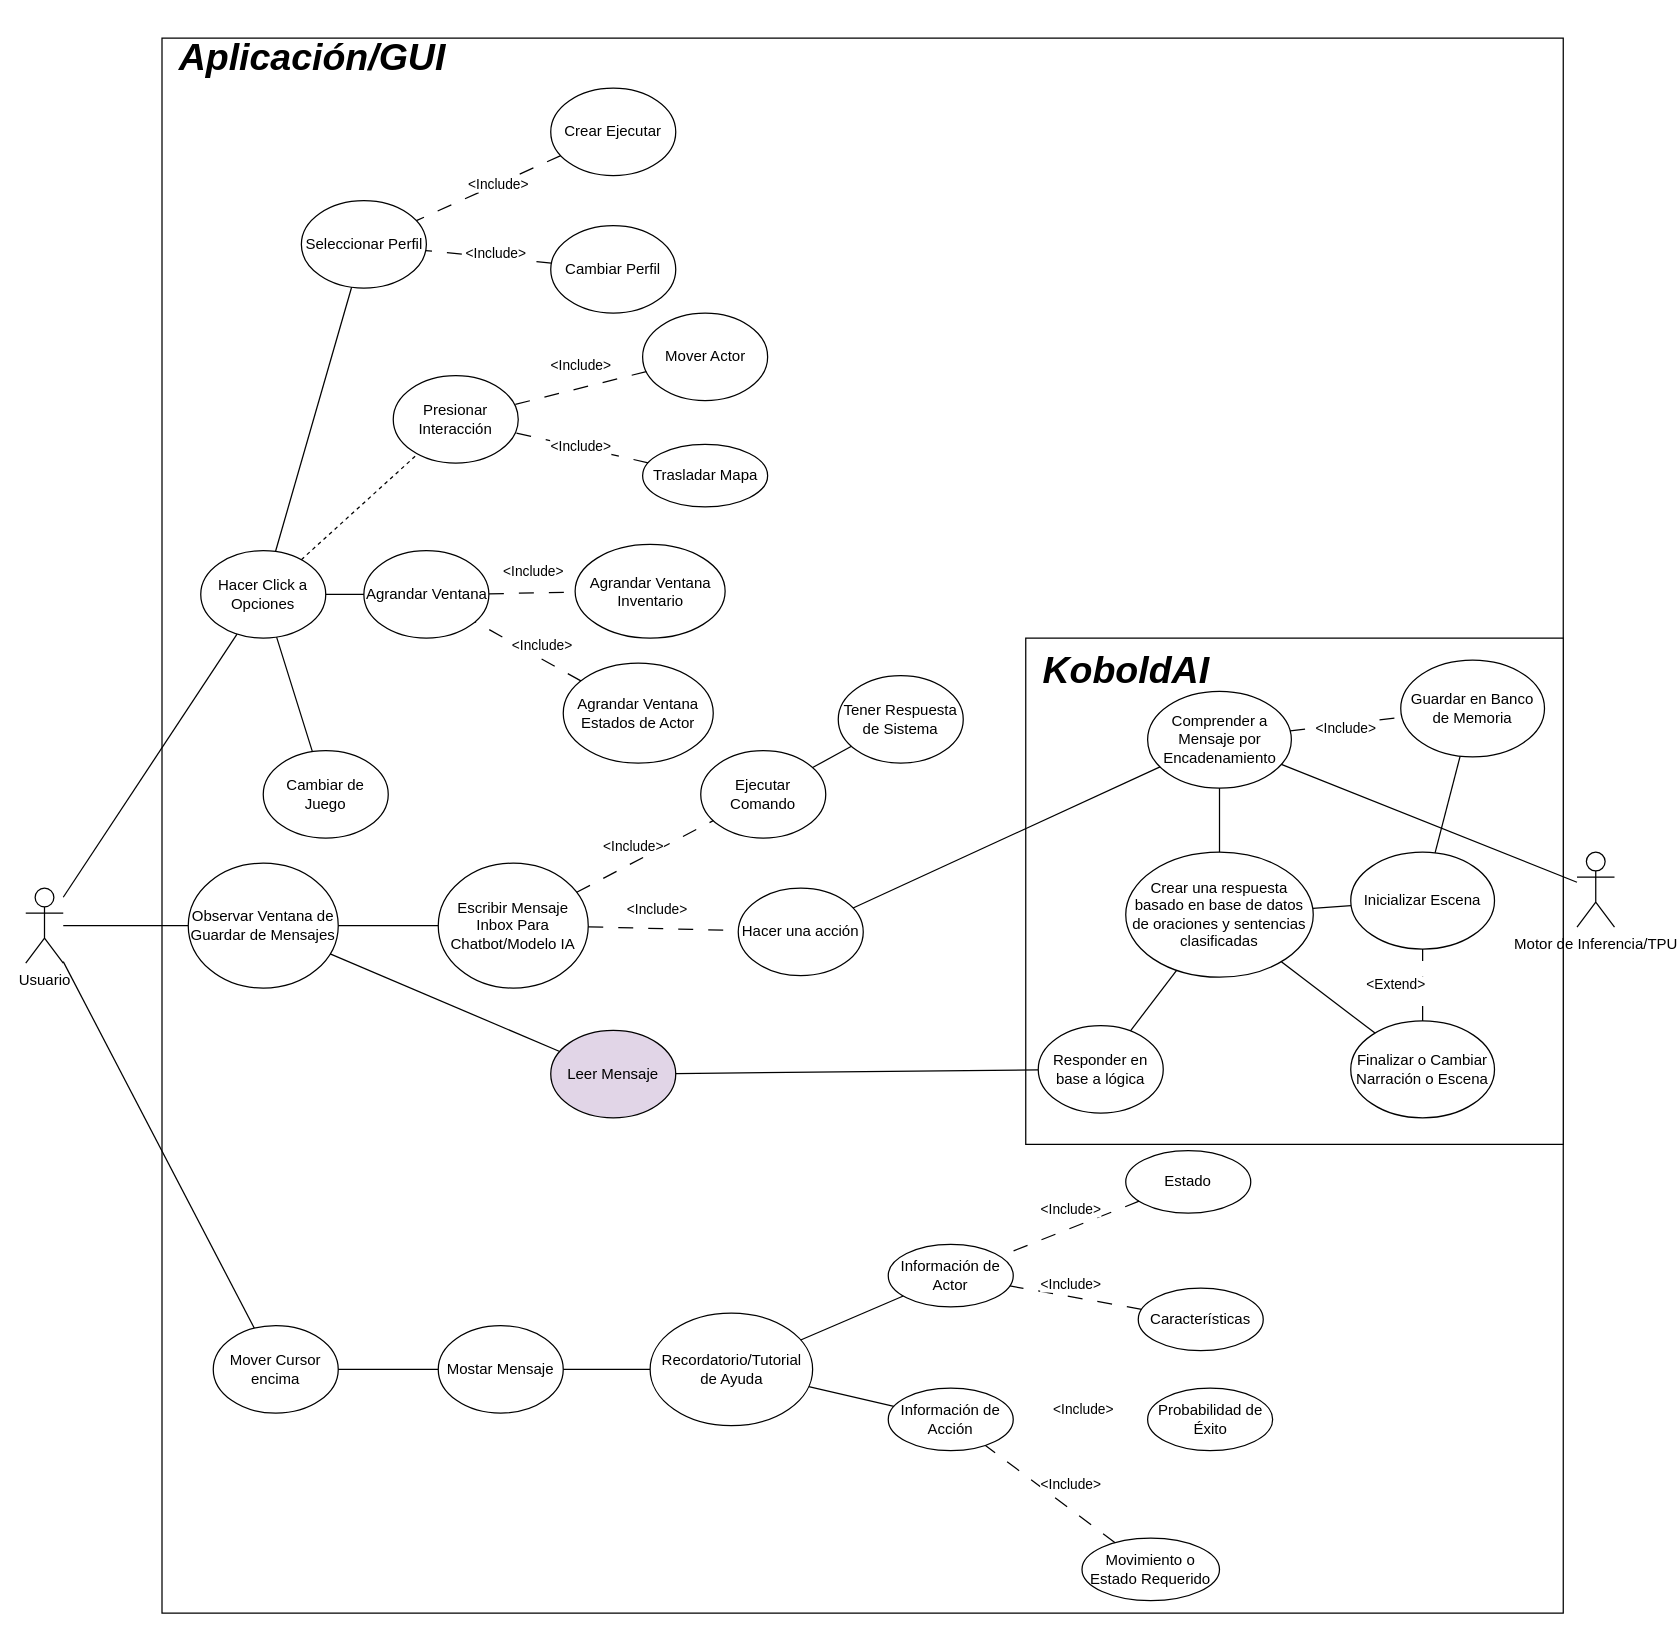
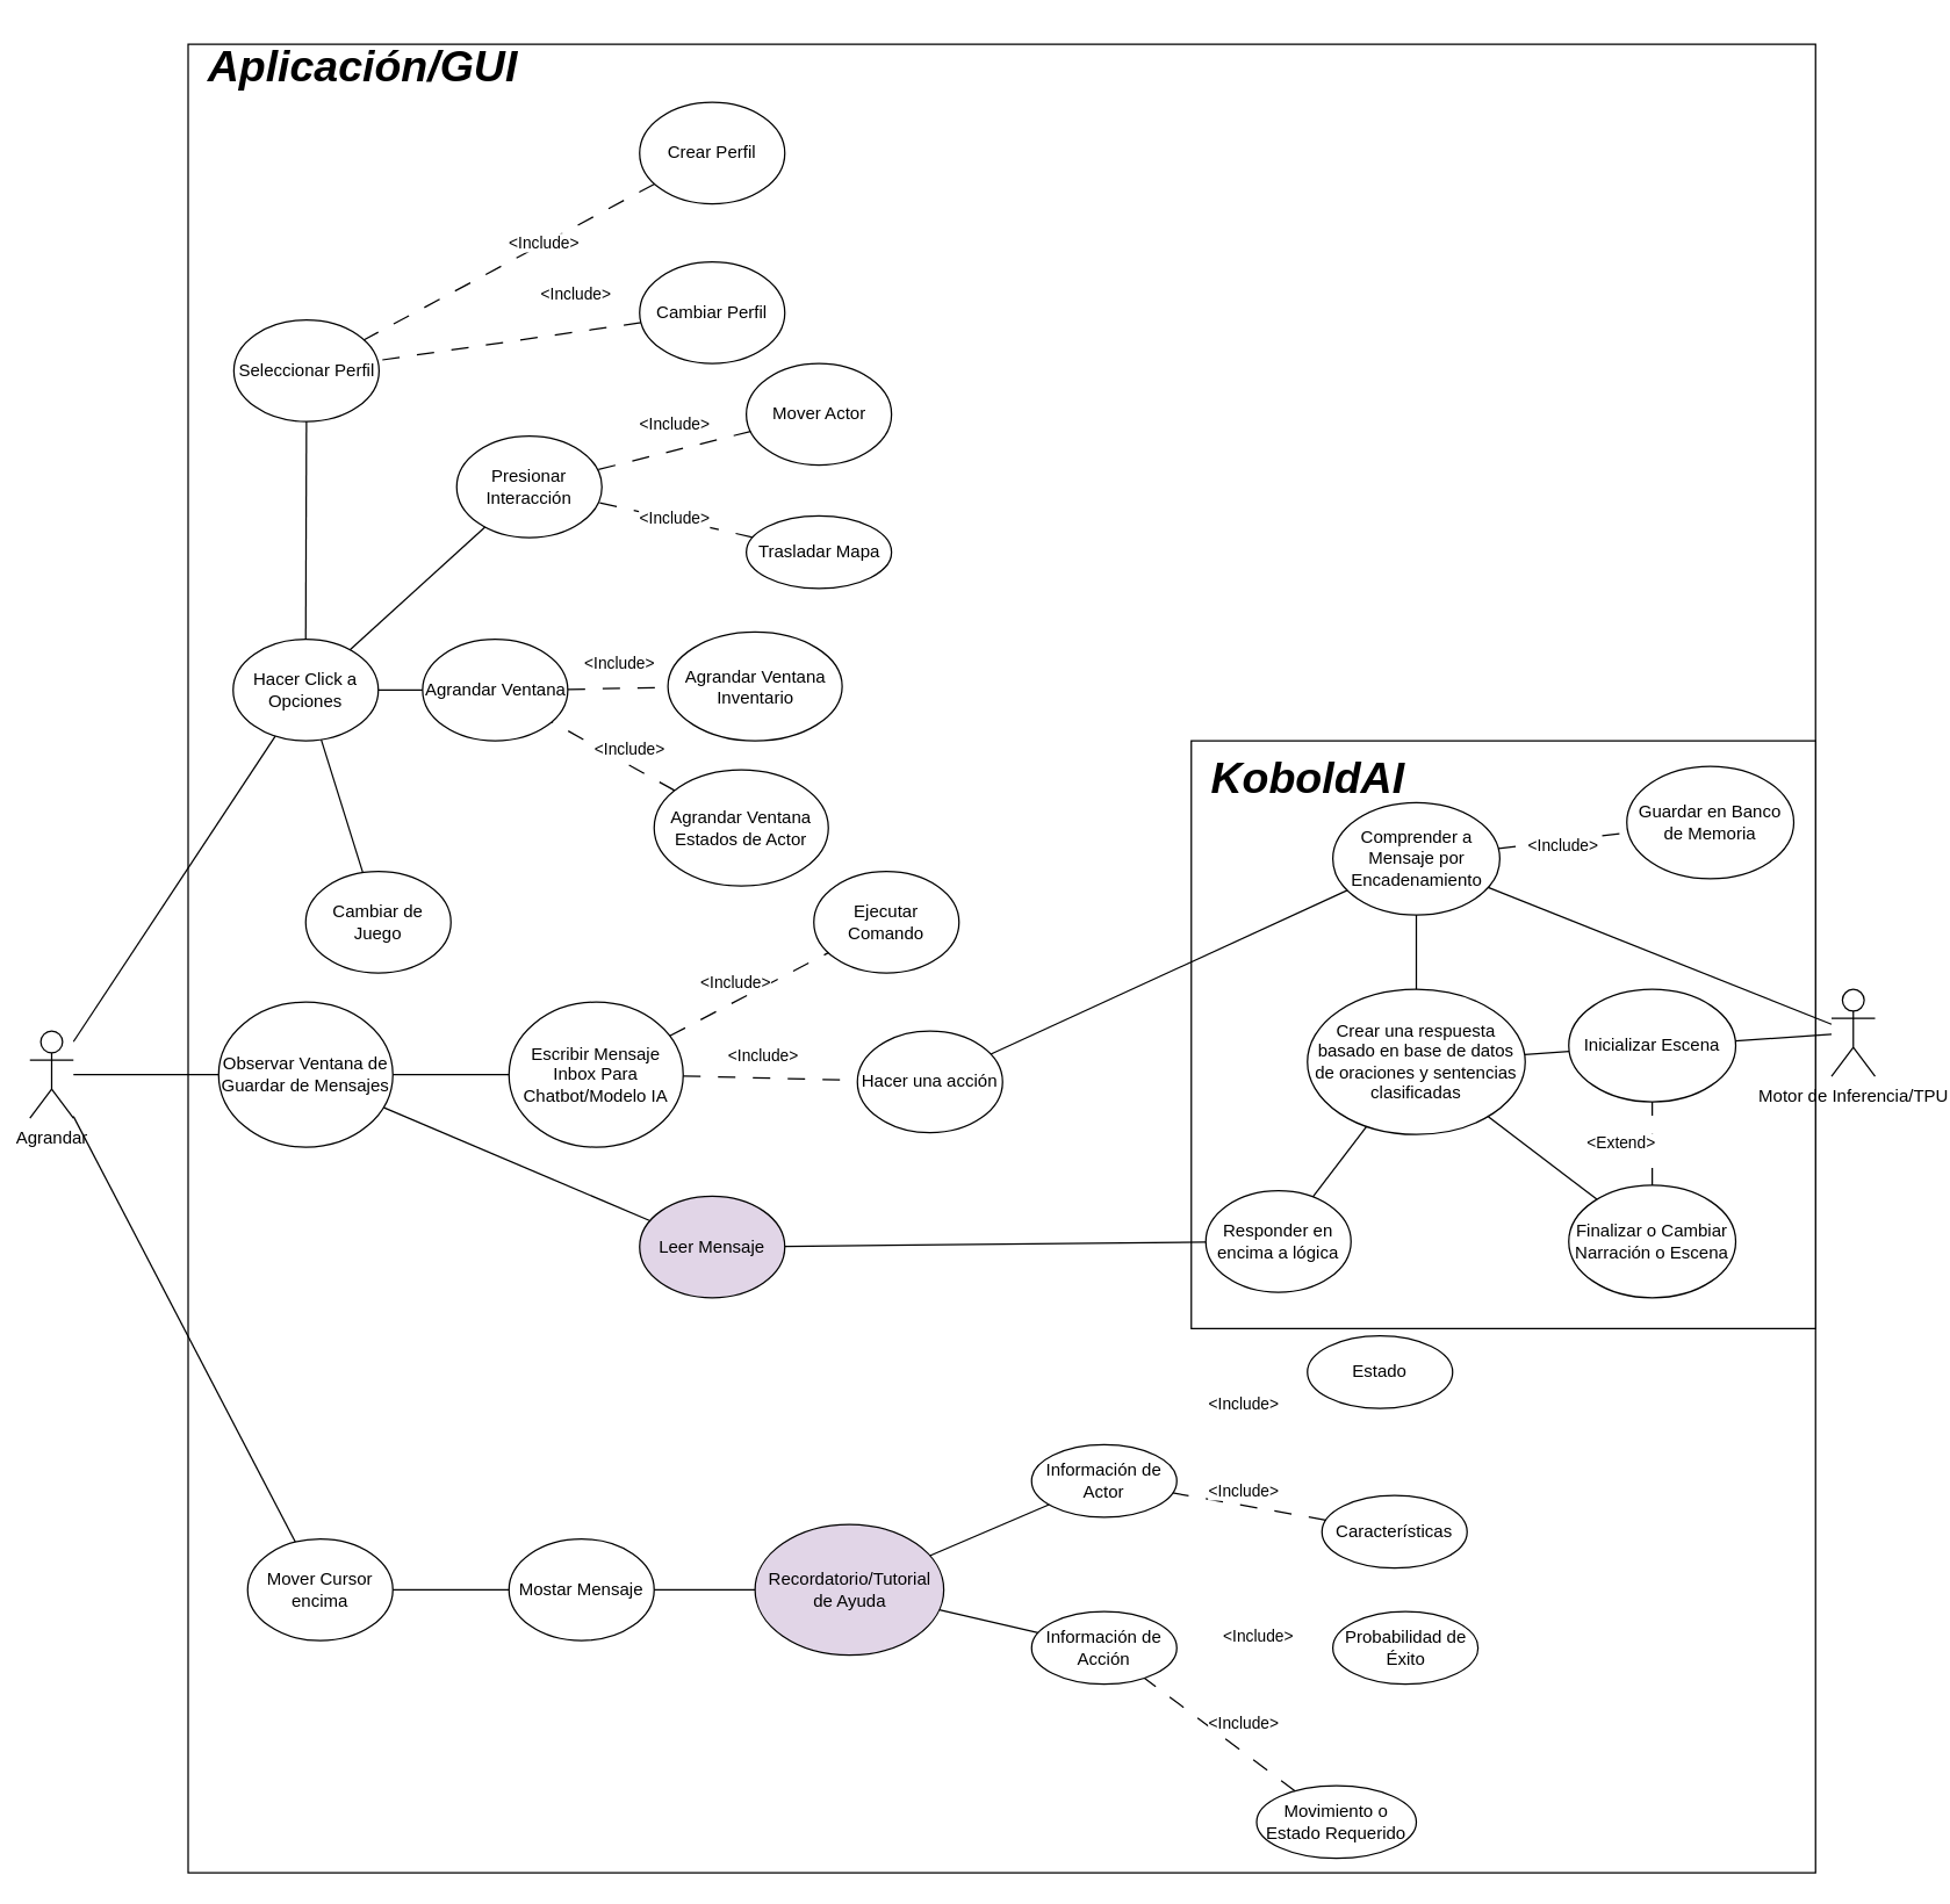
- <mxCell id="11" value="Crear Ejecutar" style="ellipse;whiteSpace=wrap;html=1;" vertex="1" parent="1"><mxGeometry x="440" y="70" width="100" height="70" as="geometry" /></mxCell>
+ <mxCell id="11" value="Crear Perfil" style="ellipse;whiteSpace=wrap;html=1;" vertex="1" parent="1"><mxGeometry x="440" y="70" width="100" height="70" as="geometry" /></mxCell>
- <mxCell id="8" value="Seleccionar Perfil" style="ellipse;whiteSpace=wrap;html=1;" vertex="1" parent="1"><mxGeometry x="240.5" y="160" width="100" height="70" as="geometry" /></mxCell>
+ <mxCell id="8" value="Seleccionar Perfil" style="ellipse;whiteSpace=wrap;html=1;" vertex="1" parent="1"><mxGeometry x="160.5" y="220" width="100" height="70" as="geometry" /></mxCell>
- <mxCell id="19" value="" style="endArrow=none;html=1;rounded=0;dashed=1;" edge="1" parent="1" source="4" target="14"><mxGeometry width="50" height="50" relative="1" as="geometry"><mxPoint x="470" y="540" as="sourcePoint" /><mxPoint x="520" y="490" as="targetPoint" /></mxGeometry></mxCell>
+ <mxCell id="19" value="" style="endArrow=none;html=1;rounded=0;" edge="1" parent="1" source="4" target="14"><mxGeometry width="50" height="50" relative="1" as="geometry"><mxPoint x="470" y="540" as="sourcePoint" /><mxPoint x="520" y="490" as="targetPoint" /></mxGeometry></mxCell>
- <mxCell id="60" value="Tener Respuesta de Sistema" style="ellipse;whiteSpace=wrap;html=1;" vertex="1" parent="1"><mxGeometry x="670" y="540" width="100" height="70" as="geometry" /></mxCell>
- <mxCell id="61" value="" style="endArrow=none;html=1;rounded=0;" edge="1" parent="1" source="12" target="60"><mxGeometry width="50" height="50" relative="1" as="geometry"><mxPoint x="474" y="728" as="sourcePoint" /><mxPoint x="536" y="703" as="targetPoint" /></mxGeometry></mxCell>
- <mxCell id="63" value="" style="endArrow=none;html=1;rounded=0;" edge="1" parent="1" source="62" target="66"><mxGeometry width="50" height="50" relative="1" as="geometry"><mxPoint x="1057" y="615" as="sourcePoint" /><mxPoint x="1012" y="694" as="targetPoint" /></mxGeometry></mxCell>
+ <mxCell id="63" value="" style="endArrow=none;html=1;rounded=0;" edge="1" parent="1" source="62" target="50"><mxGeometry width="50" height="50" relative="1" as="geometry"><mxPoint x="1057" y="615" as="sourcePoint" /><mxPoint x="1012" y="694" as="targetPoint" /></mxGeometry></mxCell>
- <mxCell id="3" value="Usuario" style="shape=umlActor;verticalLabelPosition=bottom;verticalAlign=top;html=1;outlineConnect=0;" vertex="1" parent="1"><mxGeometry x="20" y="710" width="30" height="60" as="geometry" /></mxCell>
+ <mxCell id="3" value="Agrandar" style="shape=umlActor;verticalLabelPosition=bottom;verticalAlign=top;html=1;outlineConnect=0;" vertex="1" parent="1"><mxGeometry x="20" y="710" width="30" height="60" as="geometry" /></mxCell>
- <mxCell id="55" value="Responder en base a lógica" style="ellipse;whiteSpace=wrap;html=1;" vertex="1" parent="1"><mxGeometry x="830" y="820" width="100" height="70" as="geometry" /></mxCell>
+ <mxCell id="55" value="Responder en encima a lógica" style="ellipse;whiteSpace=wrap;html=1;" vertex="1" parent="1"><mxGeometry x="830" y="820" width="100" height="70" as="geometry" /></mxCell>
- <mxCell id="46" value="" style="endArrow=none;html=1;rounded=0;dashed=1;dashPattern=12 12;" edge="1" parent="1" source="41" target="38"><mxGeometry width="50" height="50" relative="1" as="geometry"><mxPoint x="594" y="1086" as="sourcePoint" /><mxPoint x="728" y="1043" as="targetPoint" /></mxGeometry></mxCell>
- <mxCell id="18" value="Recordatorio/Tutorial de Ayuda" style="ellipse;whiteSpace=wrap;html=1;" vertex="1" parent="1"><mxGeometry x="519.5" y="1050" width="130" height="90" as="geometry" /></mxCell>
+ <mxCell id="18" value="Recordatorio/Tutorial de Ayuda" style="ellipse;whiteSpace=wrap;html=1;fillColor=#e1d5e7;" vertex="1" parent="1"><mxGeometry x="519.5" y="1050" width="130" height="90" as="geometry" /></mxCell>
